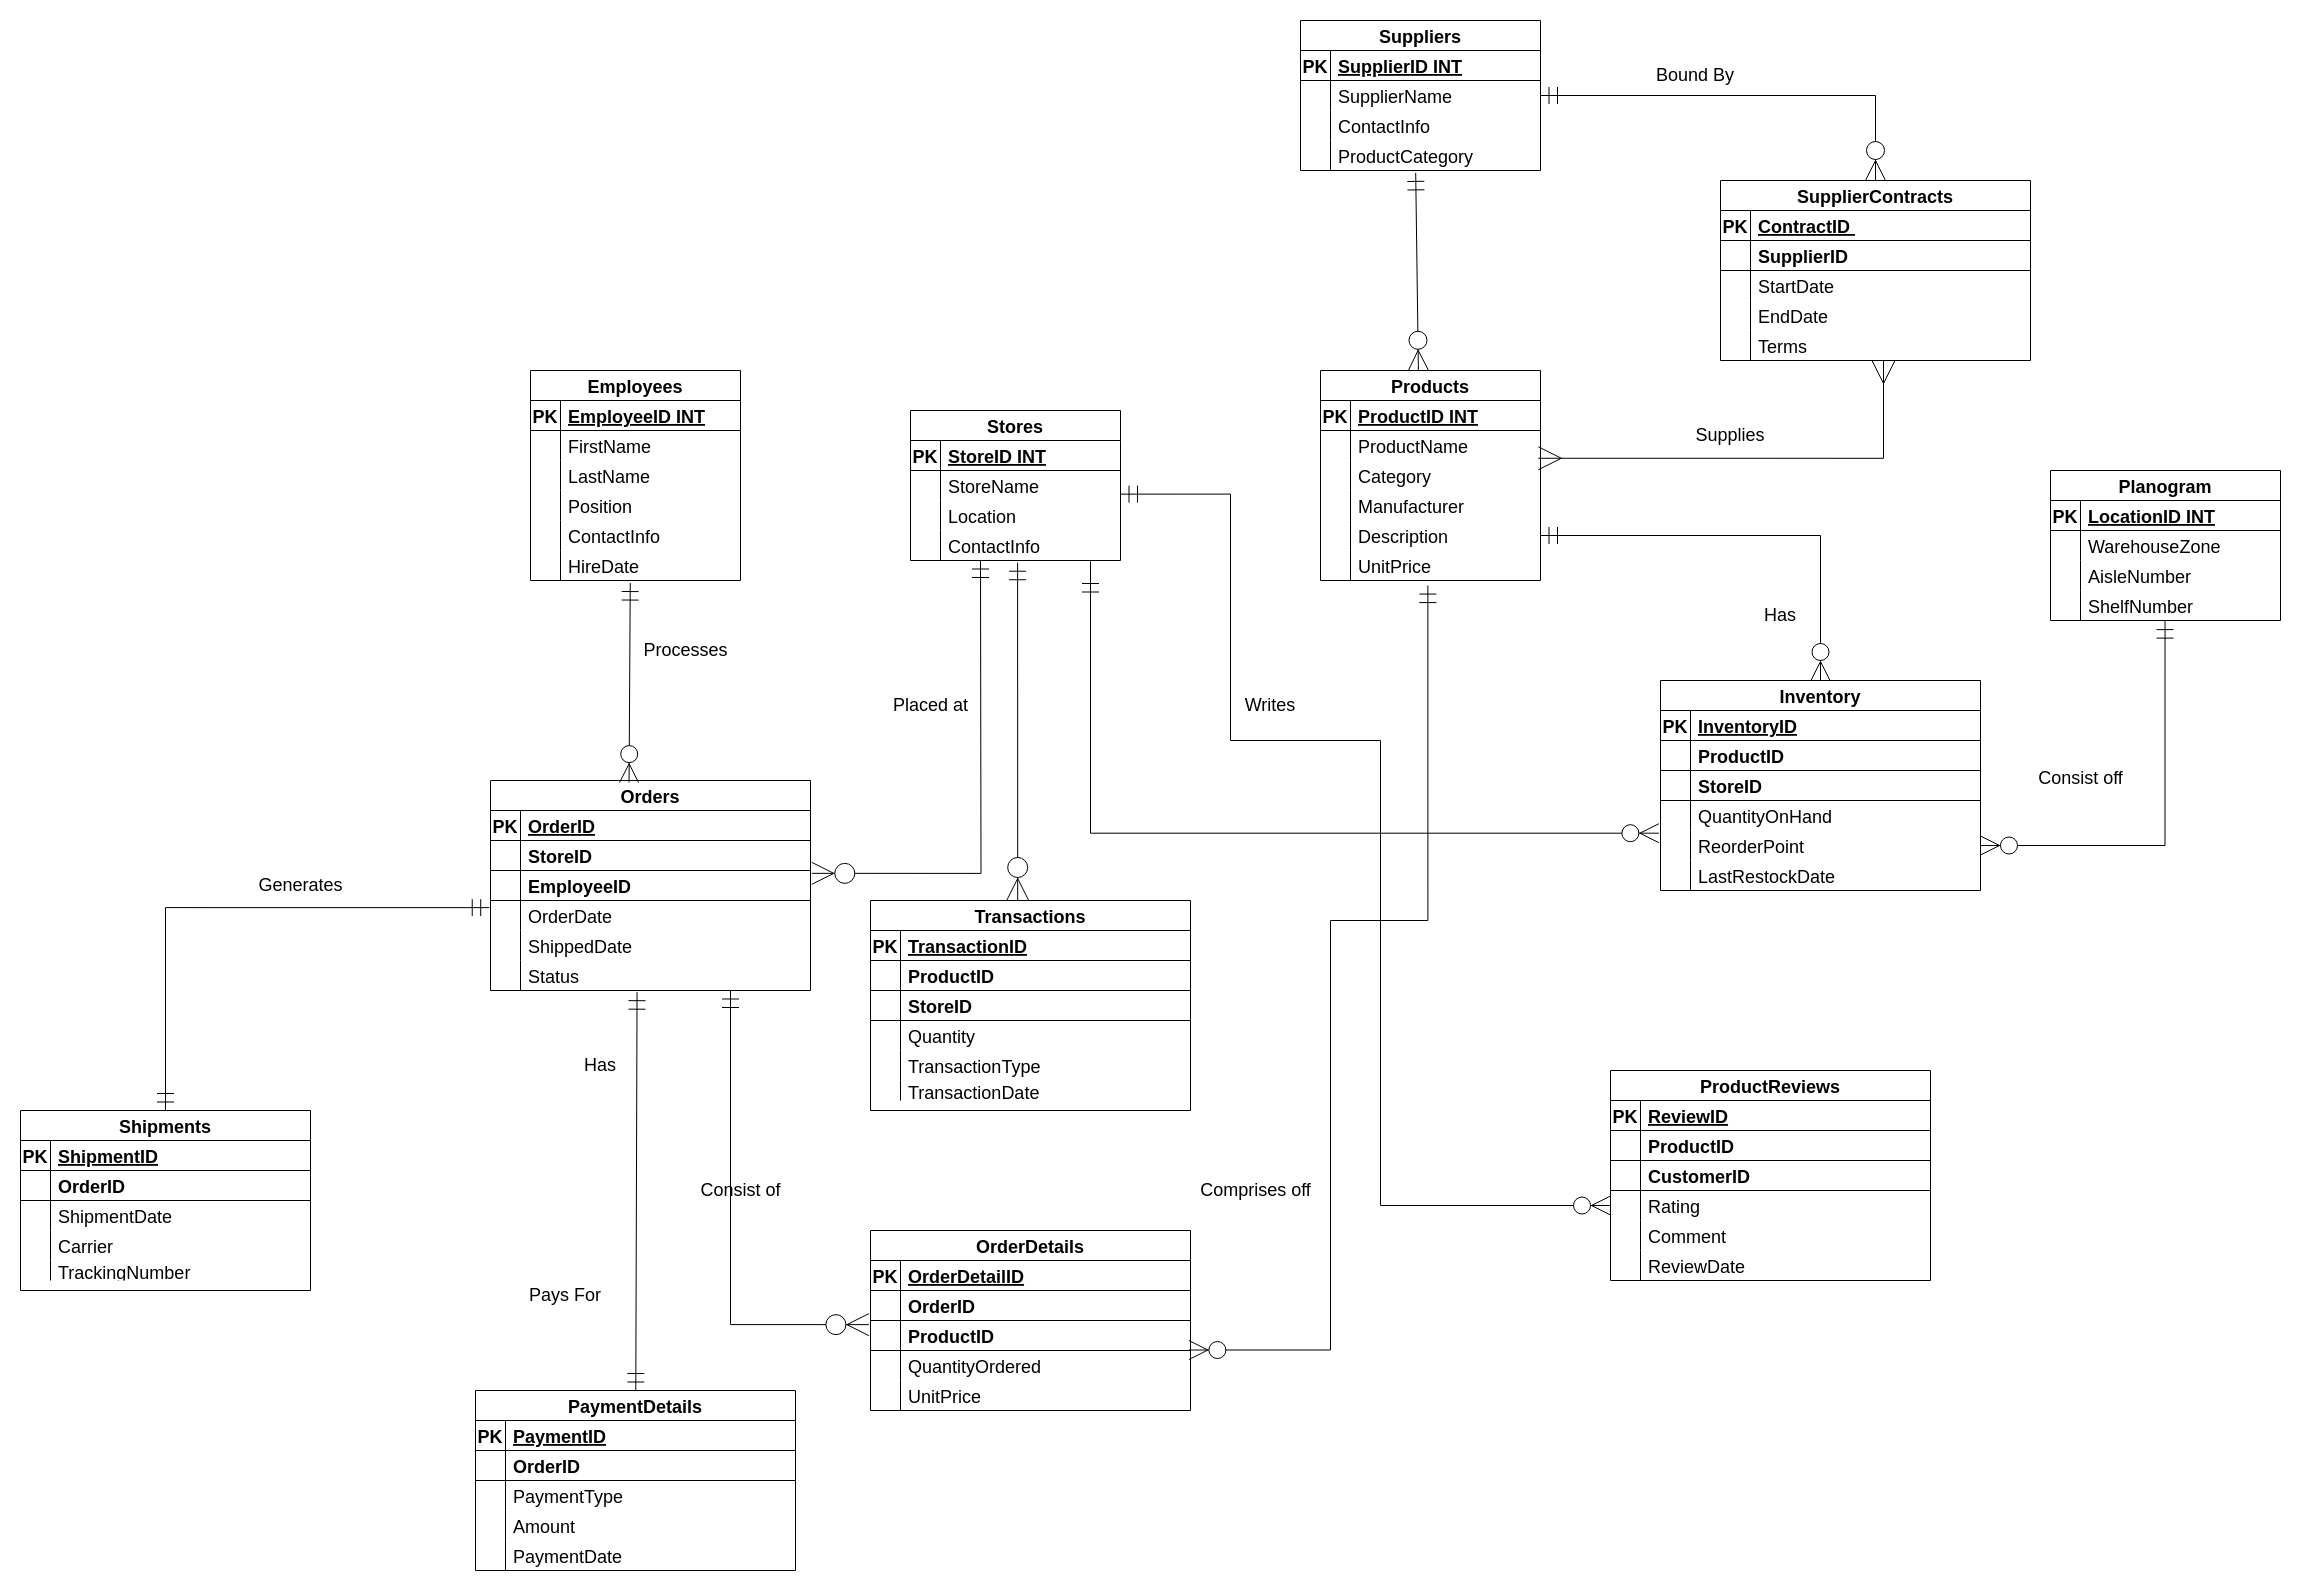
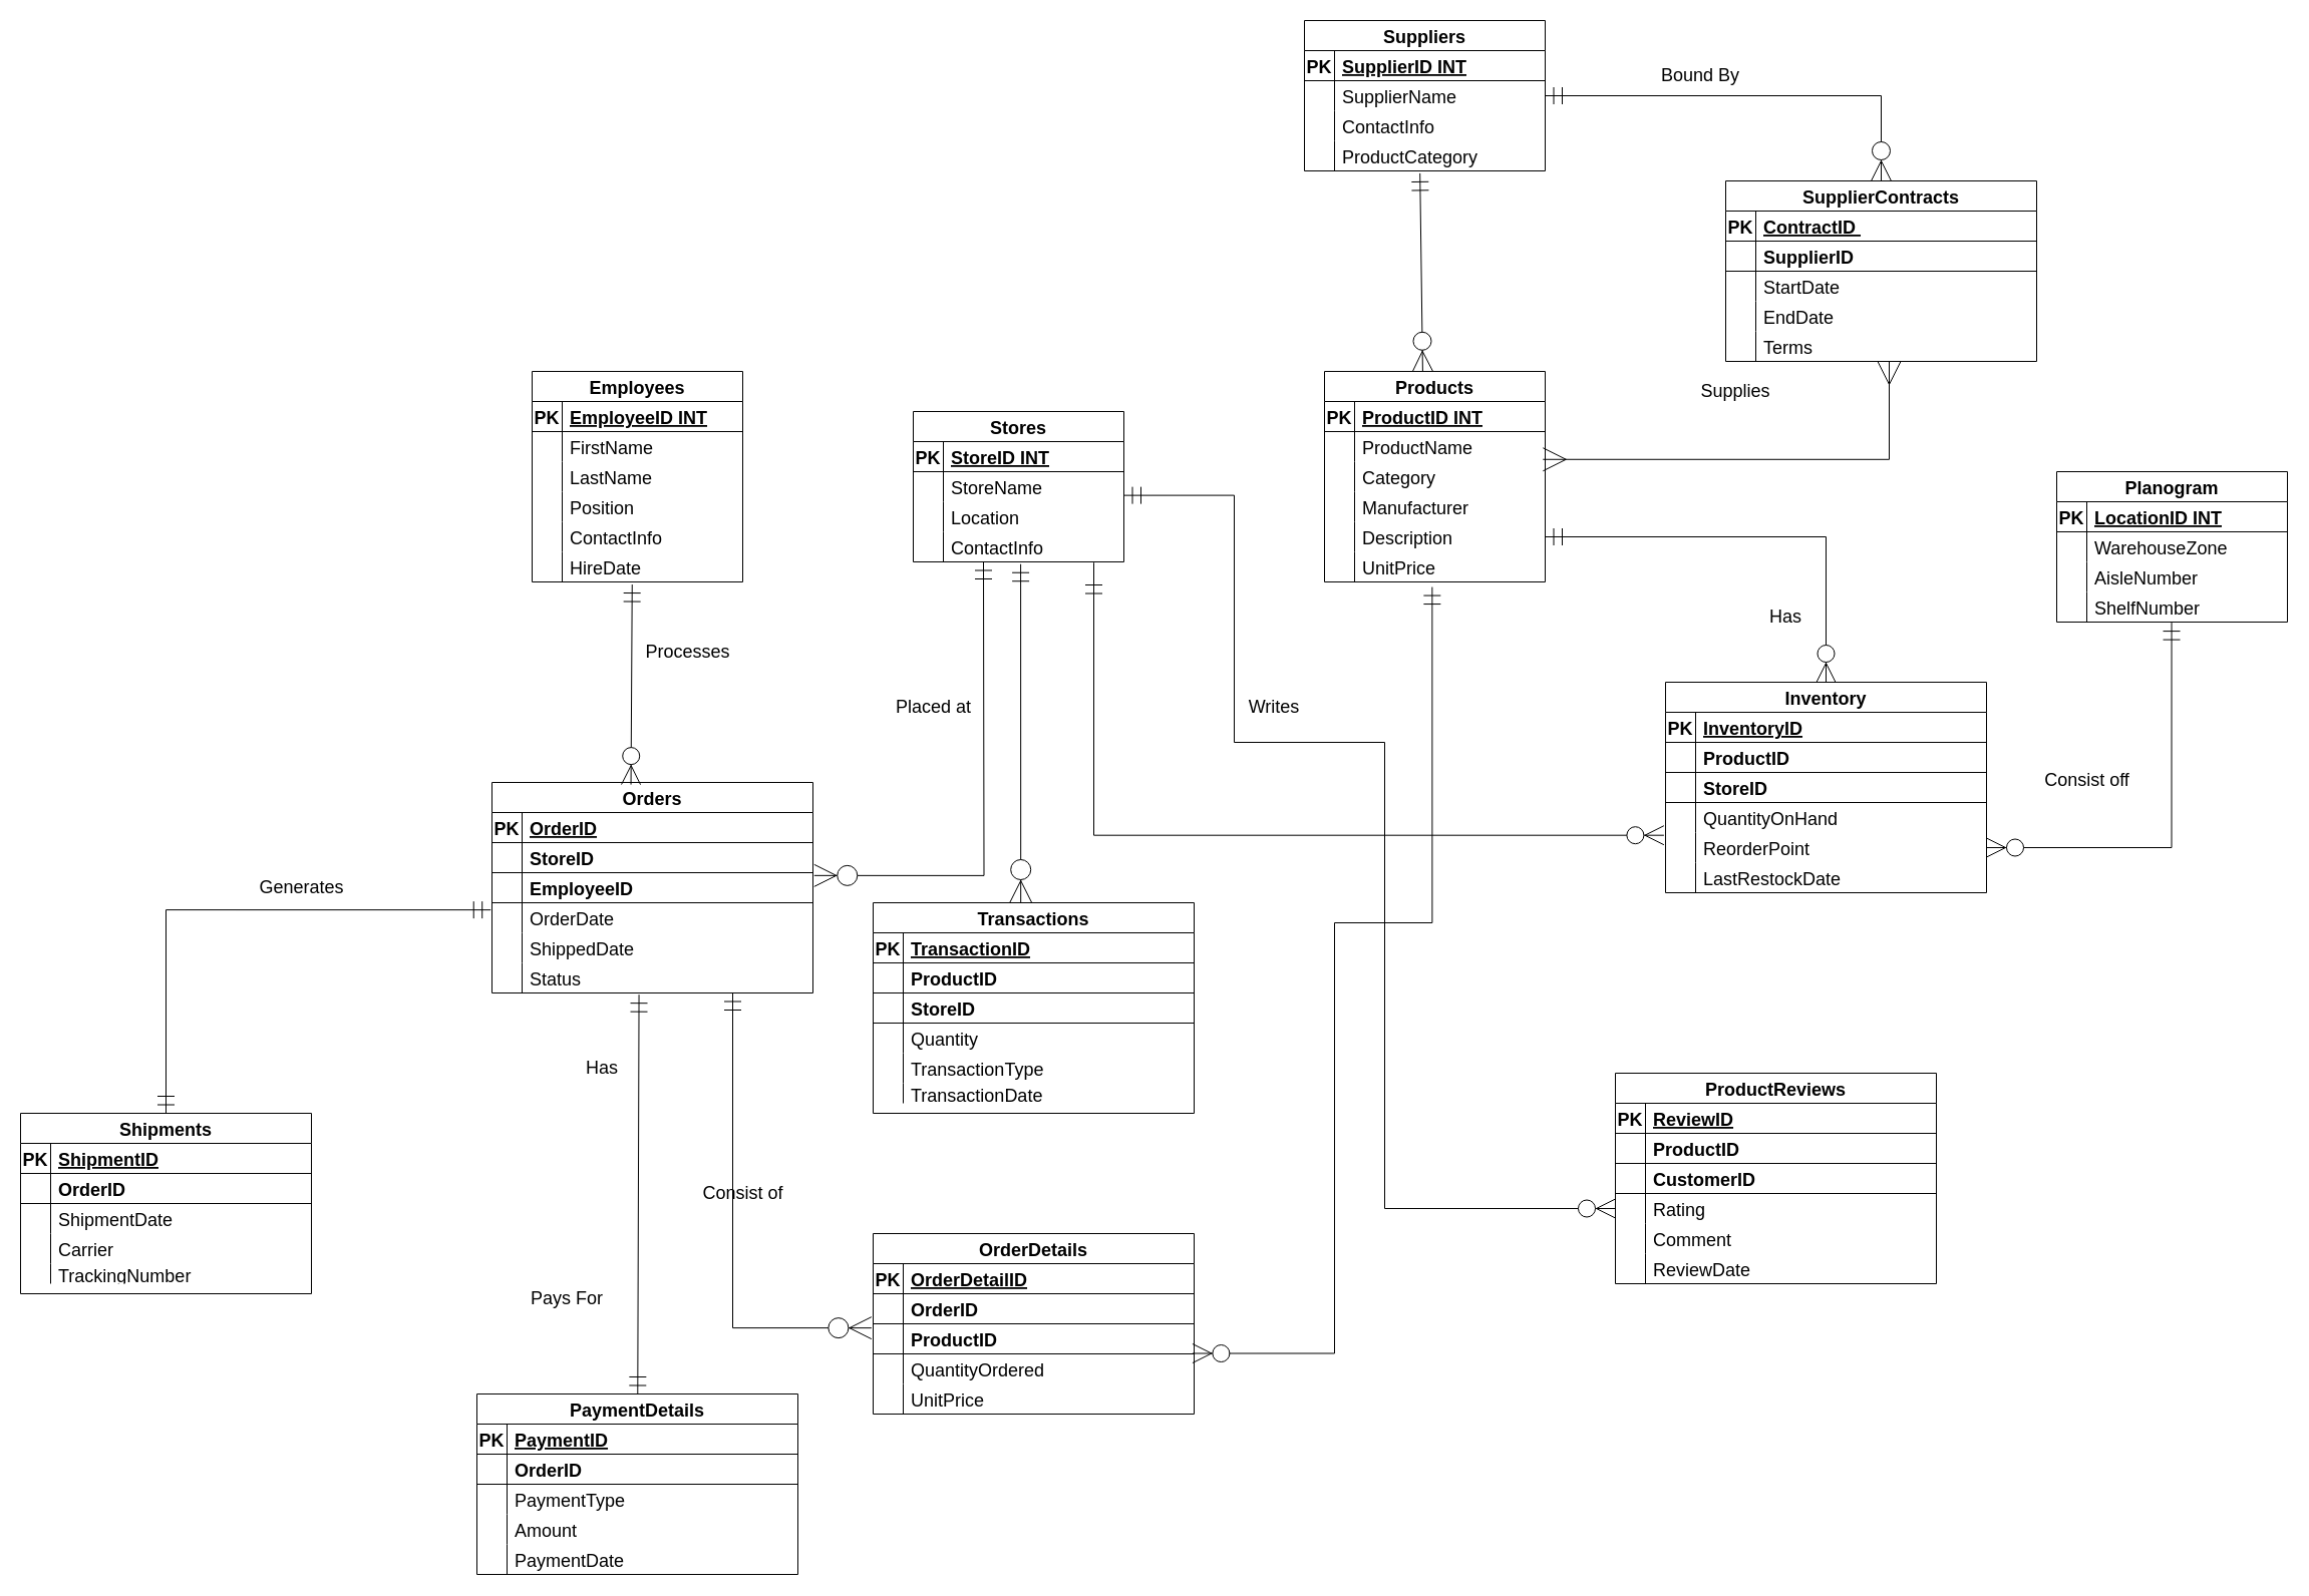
- <mxCell id="237" value="Supplies" style="text;html=1;strokeColor=none;fillColor=none;align=center;verticalAlign=middle;whiteSpace=wrap;rounded=0;fontSize=18;" parent="1" vertex="1"><mxGeometry x="1700" y="420" width="60" height="30" as="geometry" /></mxCell>
+ <mxCell id="237" value="Supplies" style="text;html=1;strokeColor=none;fillColor=none;align=center;verticalAlign=middle;whiteSpace=wrap;rounded=0;fontSize=18;" parent="1" vertex="1"><mxGeometry x="1700" y="375" width="60" height="30" as="geometry" /></mxCell>
- <mxCell id="243" value="Comprises off" style="text;html=1;align=center;verticalAlign=middle;resizable=0;points=[];autosize=1;strokeColor=none;fillColor=none;fontSize=18;" vertex="1" parent="1"><mxGeometry x="1190" y="1170" width="130" height="40" as="geometry" /></mxCell>
